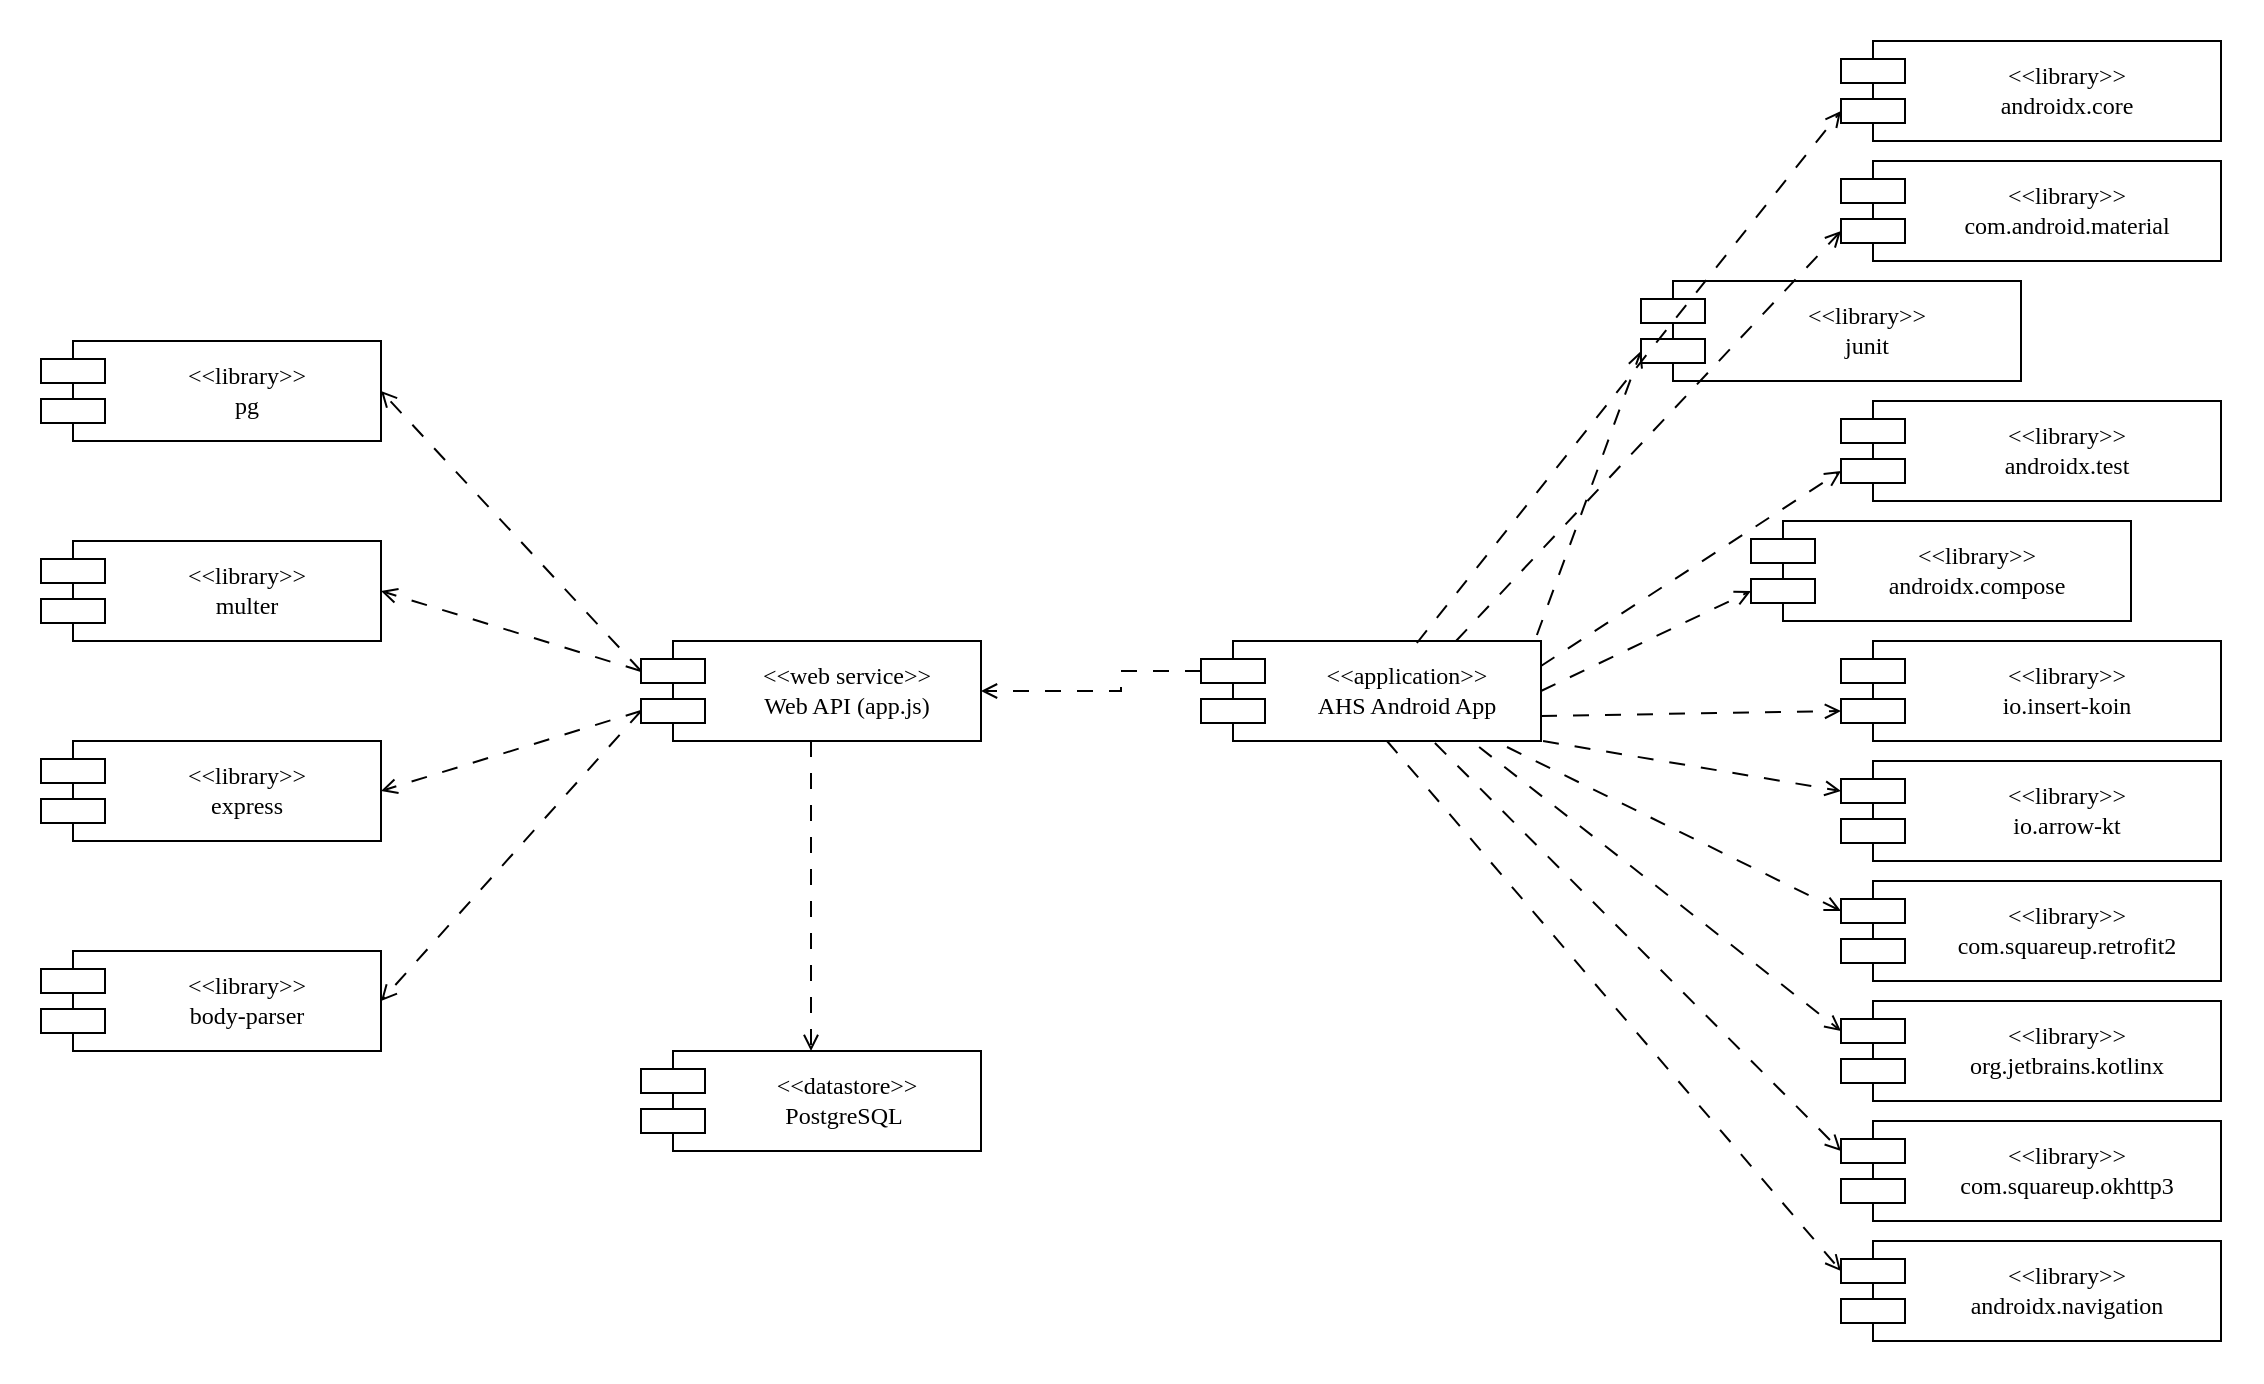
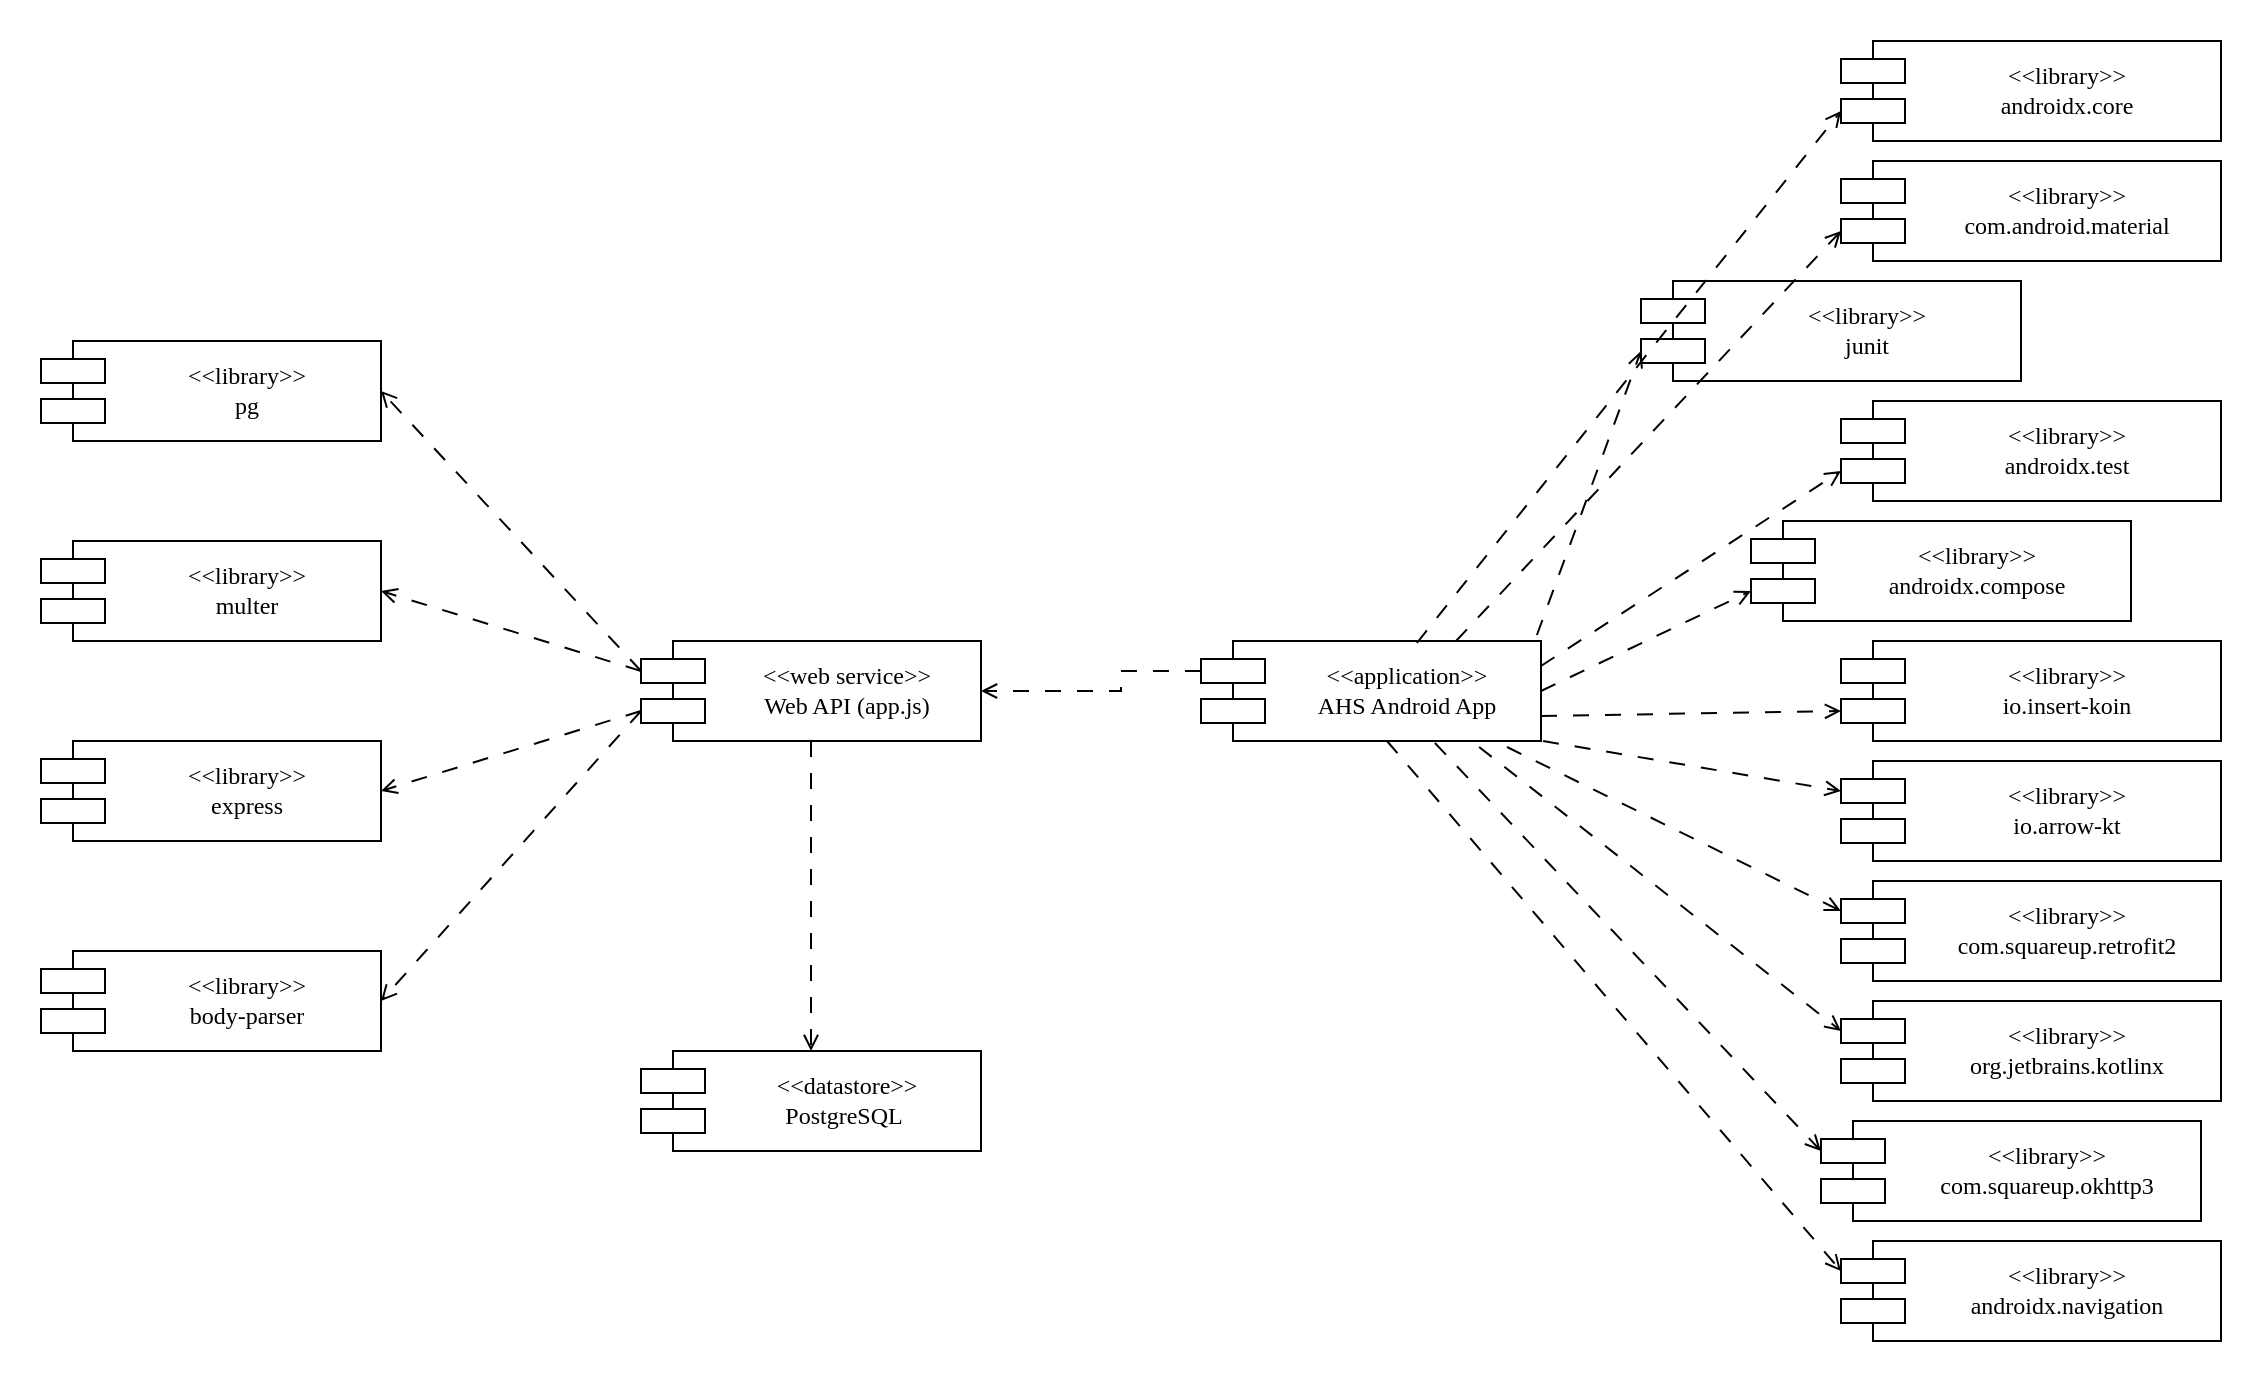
- <mxCell id="18" value="&amp;lt;&amp;lt;library&amp;gt;&amp;gt;&lt;br&gt;com.squareup.okhttp3" style="shape=component;align=center;spacingLeft=36;rounded=0;shadow=0;comic=0;labelBackgroundColor=none;strokeWidth=1;fontFamily=Verdana;fontSize=12;html=1;" vertex="1" parent="1"><mxGeometry x="920" y="560" width="190" height="50" as="geometry" /></mxCell>
+ <mxCell id="18" value="&amp;lt;&amp;lt;library&amp;gt;&amp;gt;&lt;br&gt;com.squareup.okhttp3" style="shape=component;align=center;spacingLeft=36;rounded=0;shadow=0;comic=0;labelBackgroundColor=none;strokeWidth=1;fontFamily=Verdana;fontSize=12;html=1;" vertex="1" parent="1"><mxGeometry x="910" y="560" width="190" height="50" as="geometry" /></mxCell>
